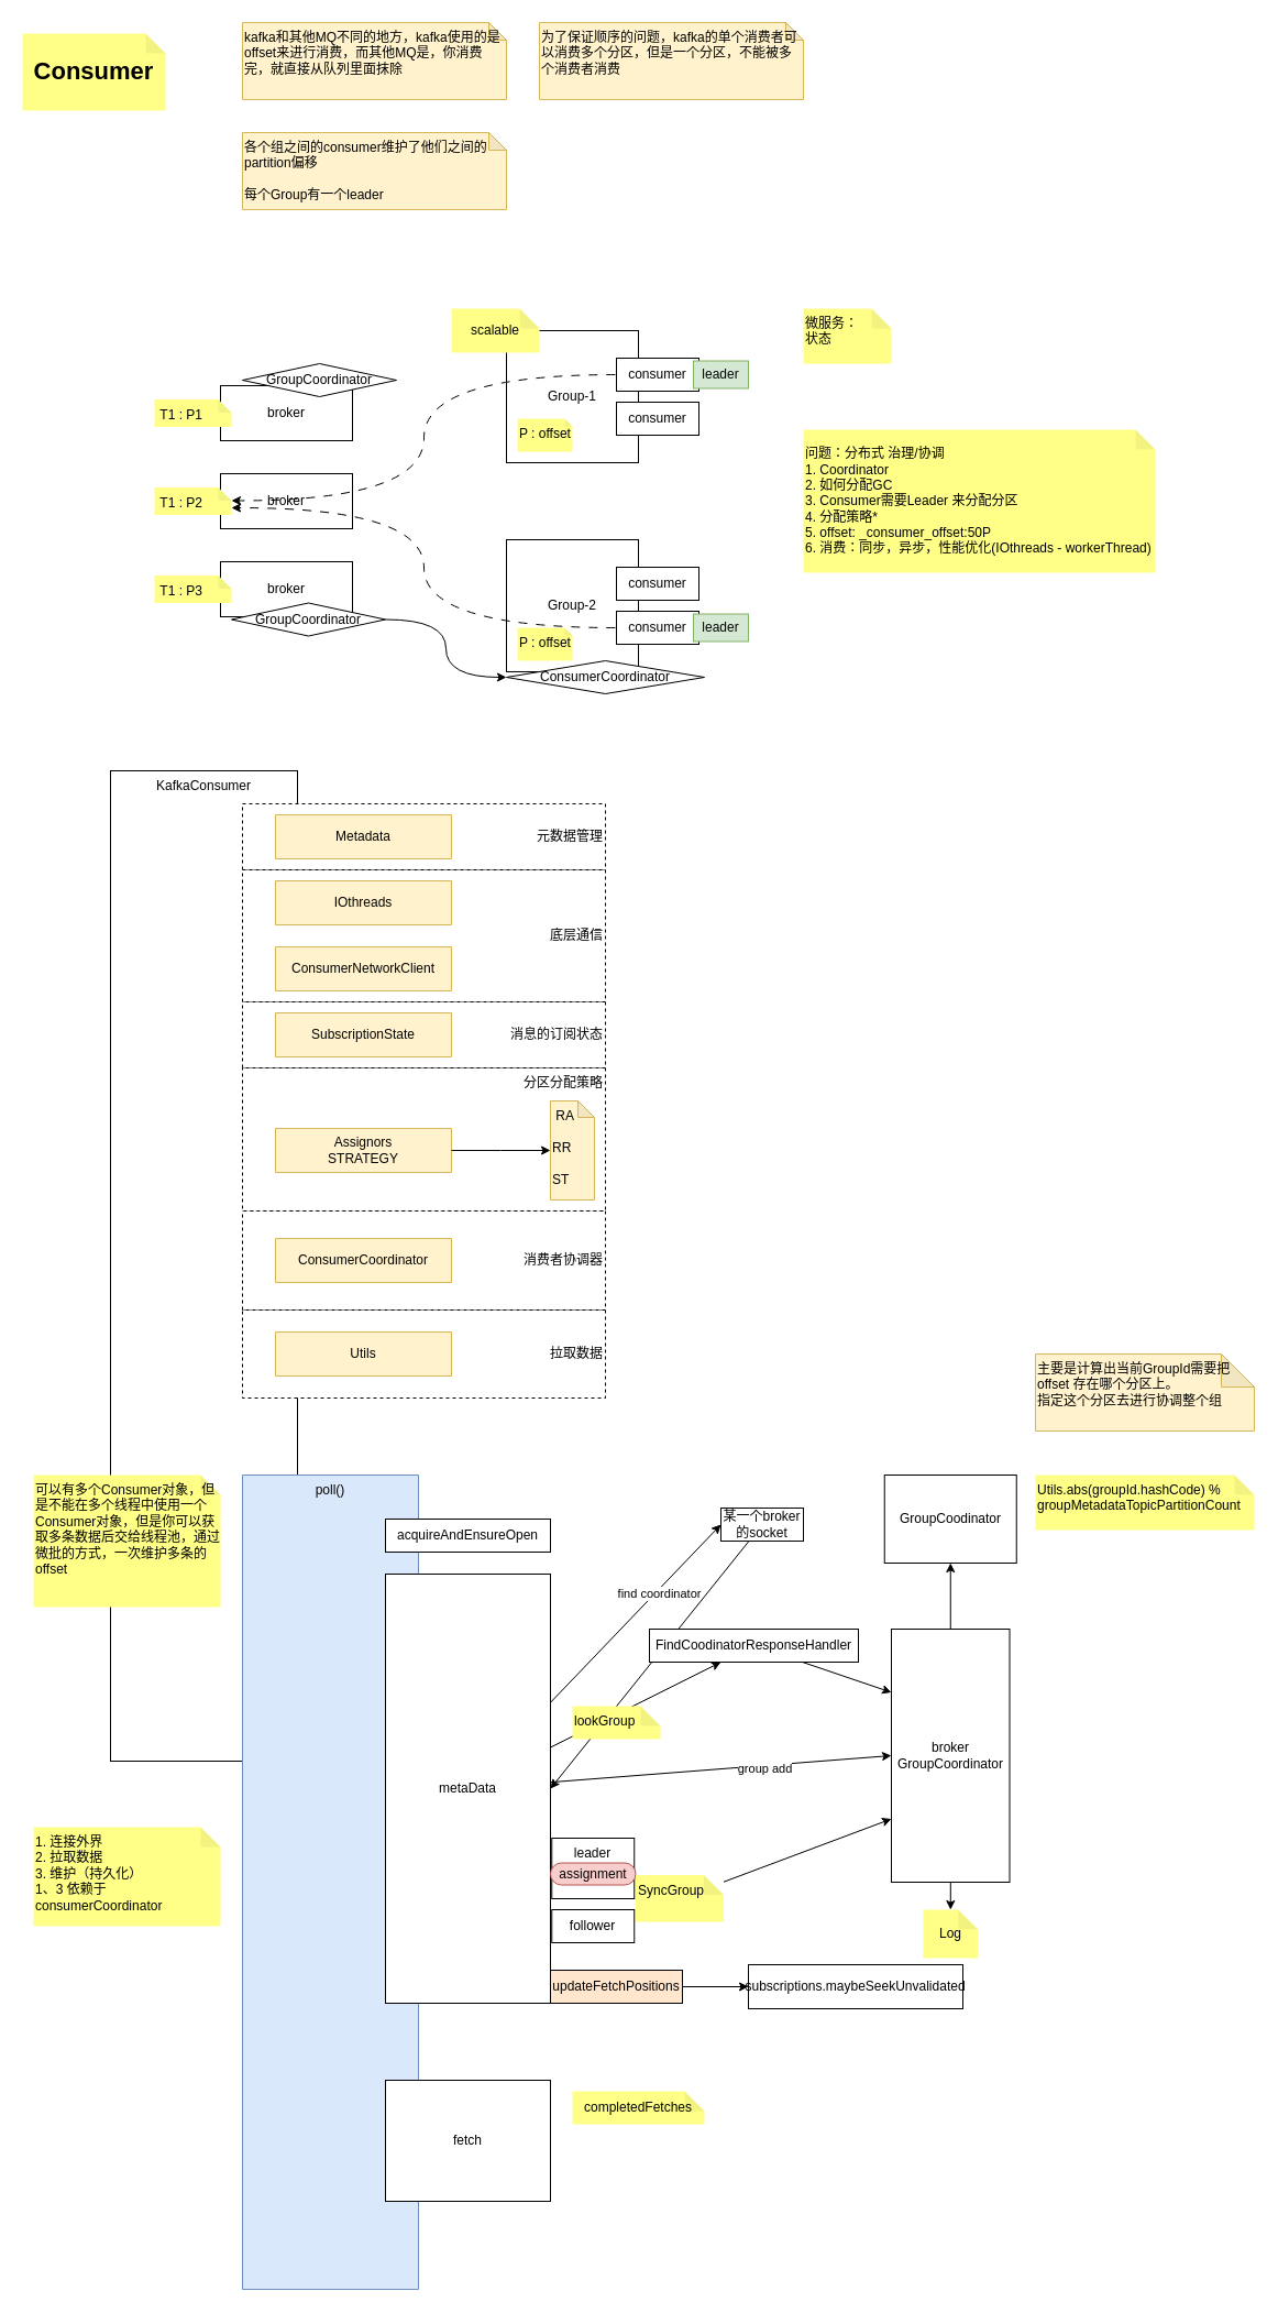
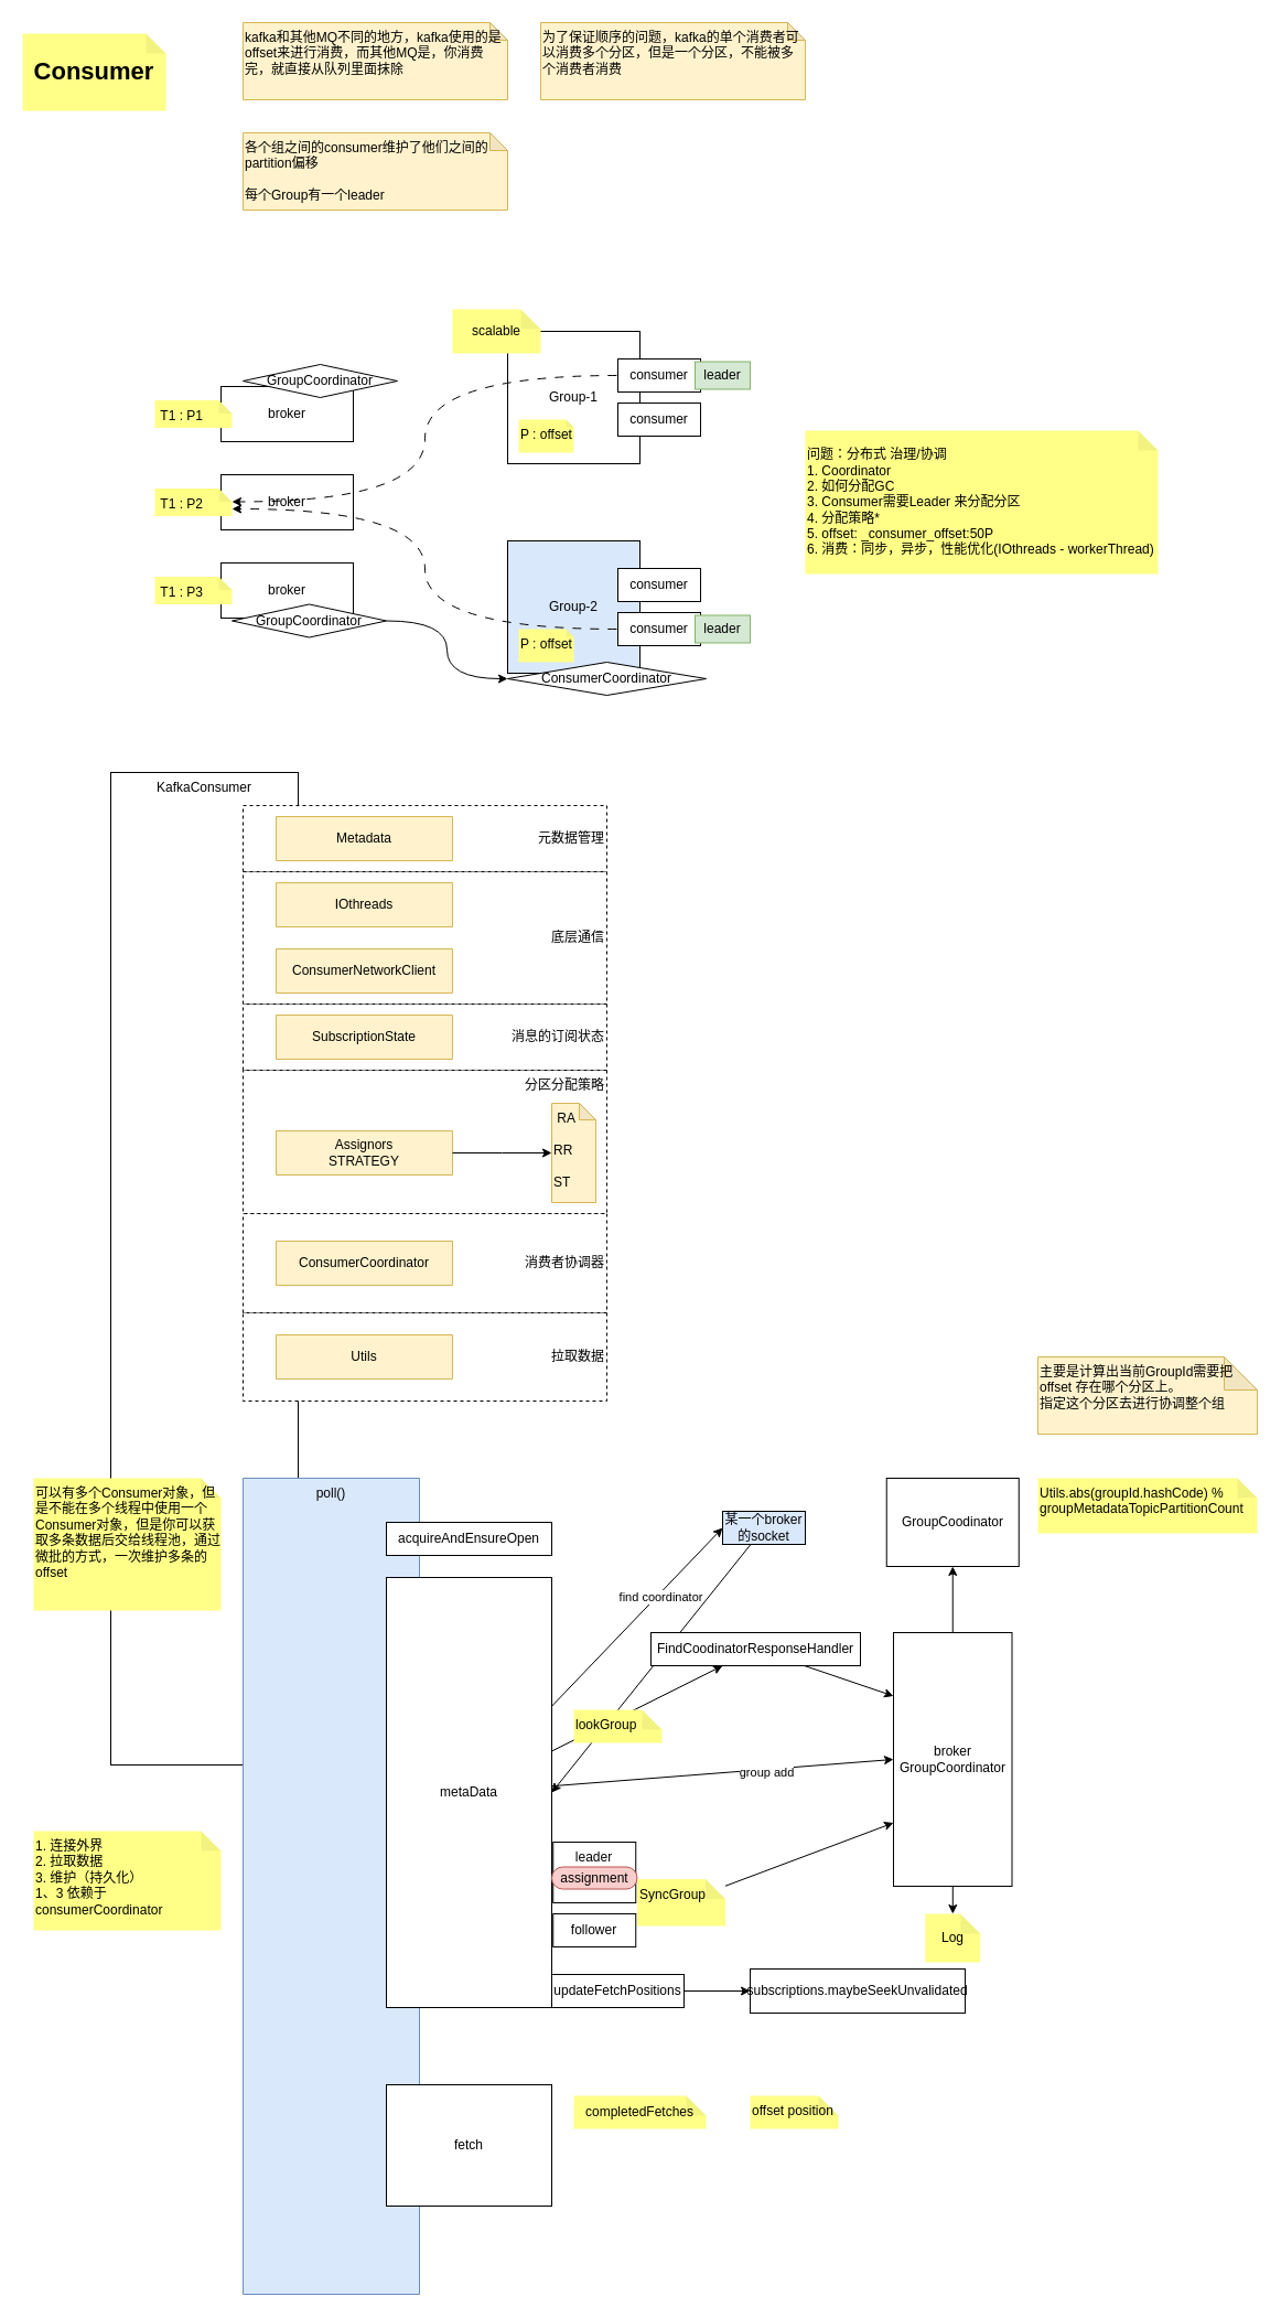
- <mxCell id="34" value="微服务：&lt;div&gt;状态&lt;/div&gt;" style="shape=note;whiteSpace=wrap;html=1;backgroundOutline=1;darkOpacity=0.05;fillColor=#ffff88;strokeColor=none;horizontal=1;align=left;verticalAlign=top;size=18;" parent="1" vertex="1"><mxGeometry x="730" y="280" width="80" height="50" as="geometry" /></mxCell>
- <mxCell id="17" value="Group-2" style="rounded=0;whiteSpace=wrap;html=1;" parent="1" vertex="1"><mxGeometry x="460" y="490" width="120" height="120" as="geometry" /></mxCell>
+ <mxCell id="17" value="Group-2" style="rounded=0;whiteSpace=wrap;html=1;fillColor=#dae8fc;" parent="1" vertex="1"><mxGeometry x="460" y="490" width="120" height="120" as="geometry" /></mxCell>
- <mxCell id="59" value="某一个broker的socket" style="rounded=0;whiteSpace=wrap;html=1;align=center;verticalAlign=middle;" parent="1" vertex="1"><mxGeometry x="655" y="1370" width="75" height="30" as="geometry" /></mxCell>
+ <mxCell id="59" value="某一个broker的socket" style="rounded=0;whiteSpace=wrap;html=1;align=center;verticalAlign=middle;fillColor=#dae8fc;" parent="1" vertex="1"><mxGeometry x="655" y="1370" width="75" height="30" as="geometry" /></mxCell>
- <mxCell id="75" value="updateFetchPositions" style="rounded=0;whiteSpace=wrap;html=1;align=center;verticalAlign=middle;fillColor=#ffe6cc;" parent="1" vertex="1"><mxGeometry x="500" y="1790" width="120" height="30" as="geometry" /></mxCell>
+ <mxCell id="75" value="updateFetchPositions" style="rounded=0;whiteSpace=wrap;html=1;align=center;verticalAlign=middle;" parent="1" vertex="1"><mxGeometry x="500" y="1790" width="120" height="30" as="geometry" /></mxCell>
+ <mxCell id="79" value="offset position" style="shape=note;whiteSpace=wrap;html=1;backgroundOutline=1;darkOpacity=0.05;fillColor=#ffff88;strokeColor=none;horizontal=1;align=left;verticalAlign=top;size=18;" vertex="1" parent="1"><mxGeometry x="680" y="1900" width="80" height="30" as="geometry" /></mxCell>
